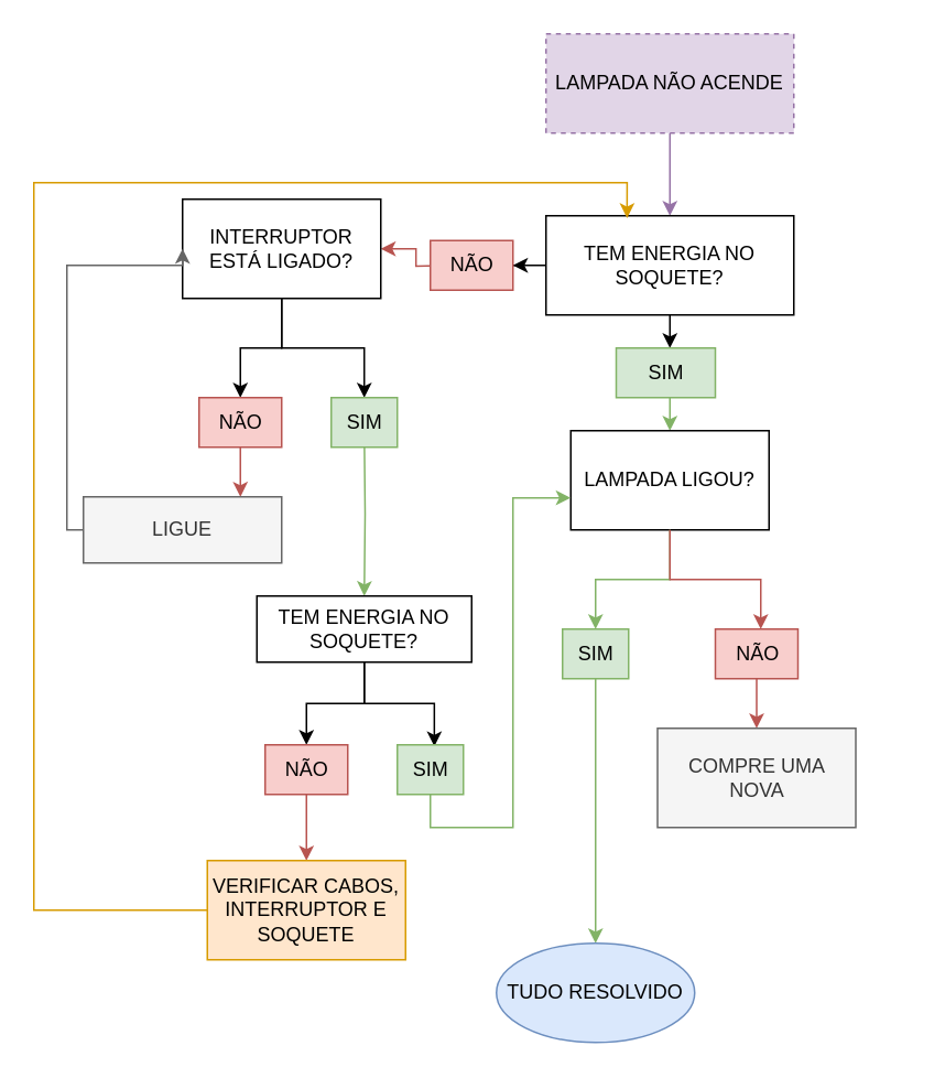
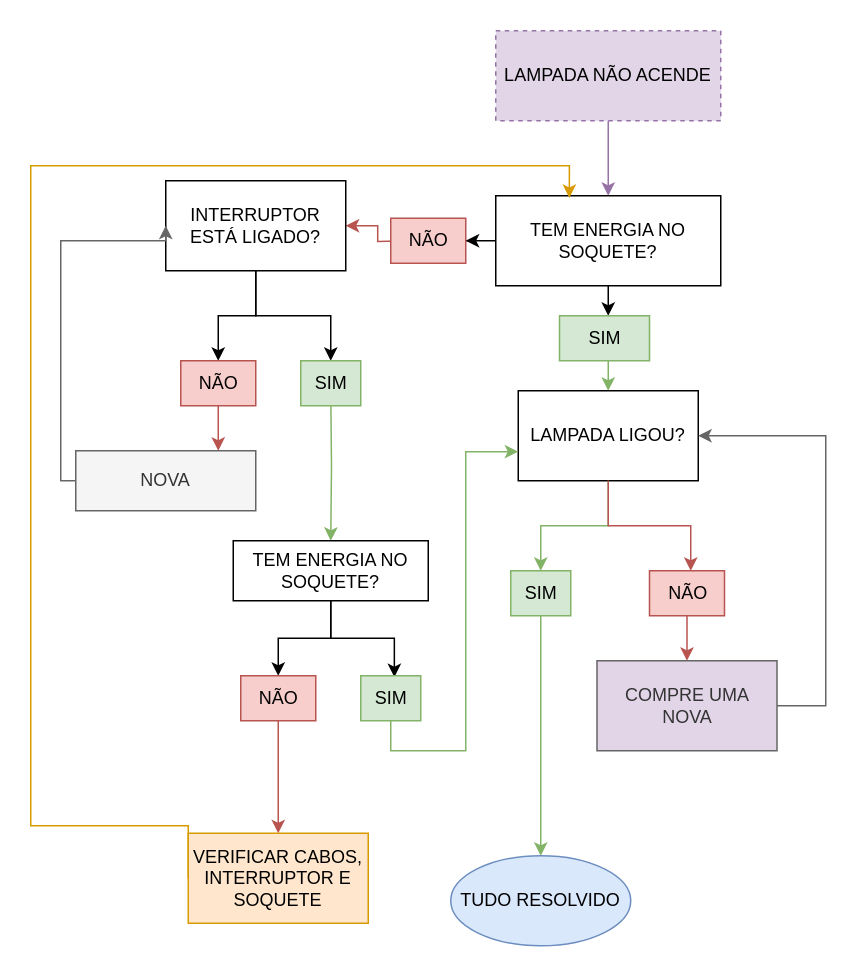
- <mxCell id="27" value="LIGUE" style="whiteSpace=wrap;html=1;fillColor=#f5f5f5;fontColor=#333333;strokeColor=#666666;" vertex="1" parent="1"><mxGeometry x="50" y="300" width="120" height="40" as="geometry" /></mxCell>
+ <mxCell id="27" value="NOVA" style="whiteSpace=wrap;html=1;fillColor=#f5f5f5;fontColor=#333333;strokeColor=#666666;" vertex="1" parent="1"><mxGeometry x="50" y="300" width="120" height="40" as="geometry" /></mxCell>
+ <mxCell id="28" style="edgeStyle=orthogonalEdgeStyle;rounded=0;orthogonalLoop=1;jettySize=auto;html=1;entryX=1;entryY=0.5;entryDx=0;entryDy=0;exitX=1;exitY=0.5;exitDx=0;exitDy=0;fillColor=#f5f5f5;strokeColor=#666666;" edge="1" parent="1" source="29" target="9"><mxGeometry relative="1" as="geometry"><mxPoint x="550" y="280" as="targetPoint" /><Array as="points"><mxPoint x="550" y="470" /><mxPoint x="550" y="290" /></Array></mxGeometry></mxCell>
- <mxCell id="29" value="COMPRE UMA NOVA" style="whiteSpace=wrap;html=1;fillColor=#f5f5f5;strokeColor=#666666;fontColor=#333333;" vertex="1" parent="1"><mxGeometry x="397.5" y="440" width="120" height="60" as="geometry" /></mxCell>
+ <mxCell id="29" value="COMPRE UMA NOVA" style="whiteSpace=wrap;html=1;fillColor=#e1d5e7;strokeColor=#666666;fontColor=#333333;" vertex="1" parent="1"><mxGeometry x="397.5" y="440" width="120" height="60" as="geometry" /></mxCell>
- <mxCell id="38" value="VERIFICAR CABOS, INTERRUPTOR E SOQUETE" style="whiteSpace=wrap;html=1;fillColor=#ffe6cc;strokeColor=#d79b00;" vertex="1" parent="1"><mxGeometry x="125" y="520" width="120" height="60" as="geometry" /></mxCell>
+ <mxCell id="38" value="VERIFICAR CABOS, INTERRUPTOR E SOQUETE" style="whiteSpace=wrap;html=1;fillColor=#ffe6cc;strokeColor=#d79b00;" vertex="1" parent="1"><mxGeometry x="125" y="555" width="120" height="60" as="geometry" /></mxCell>
